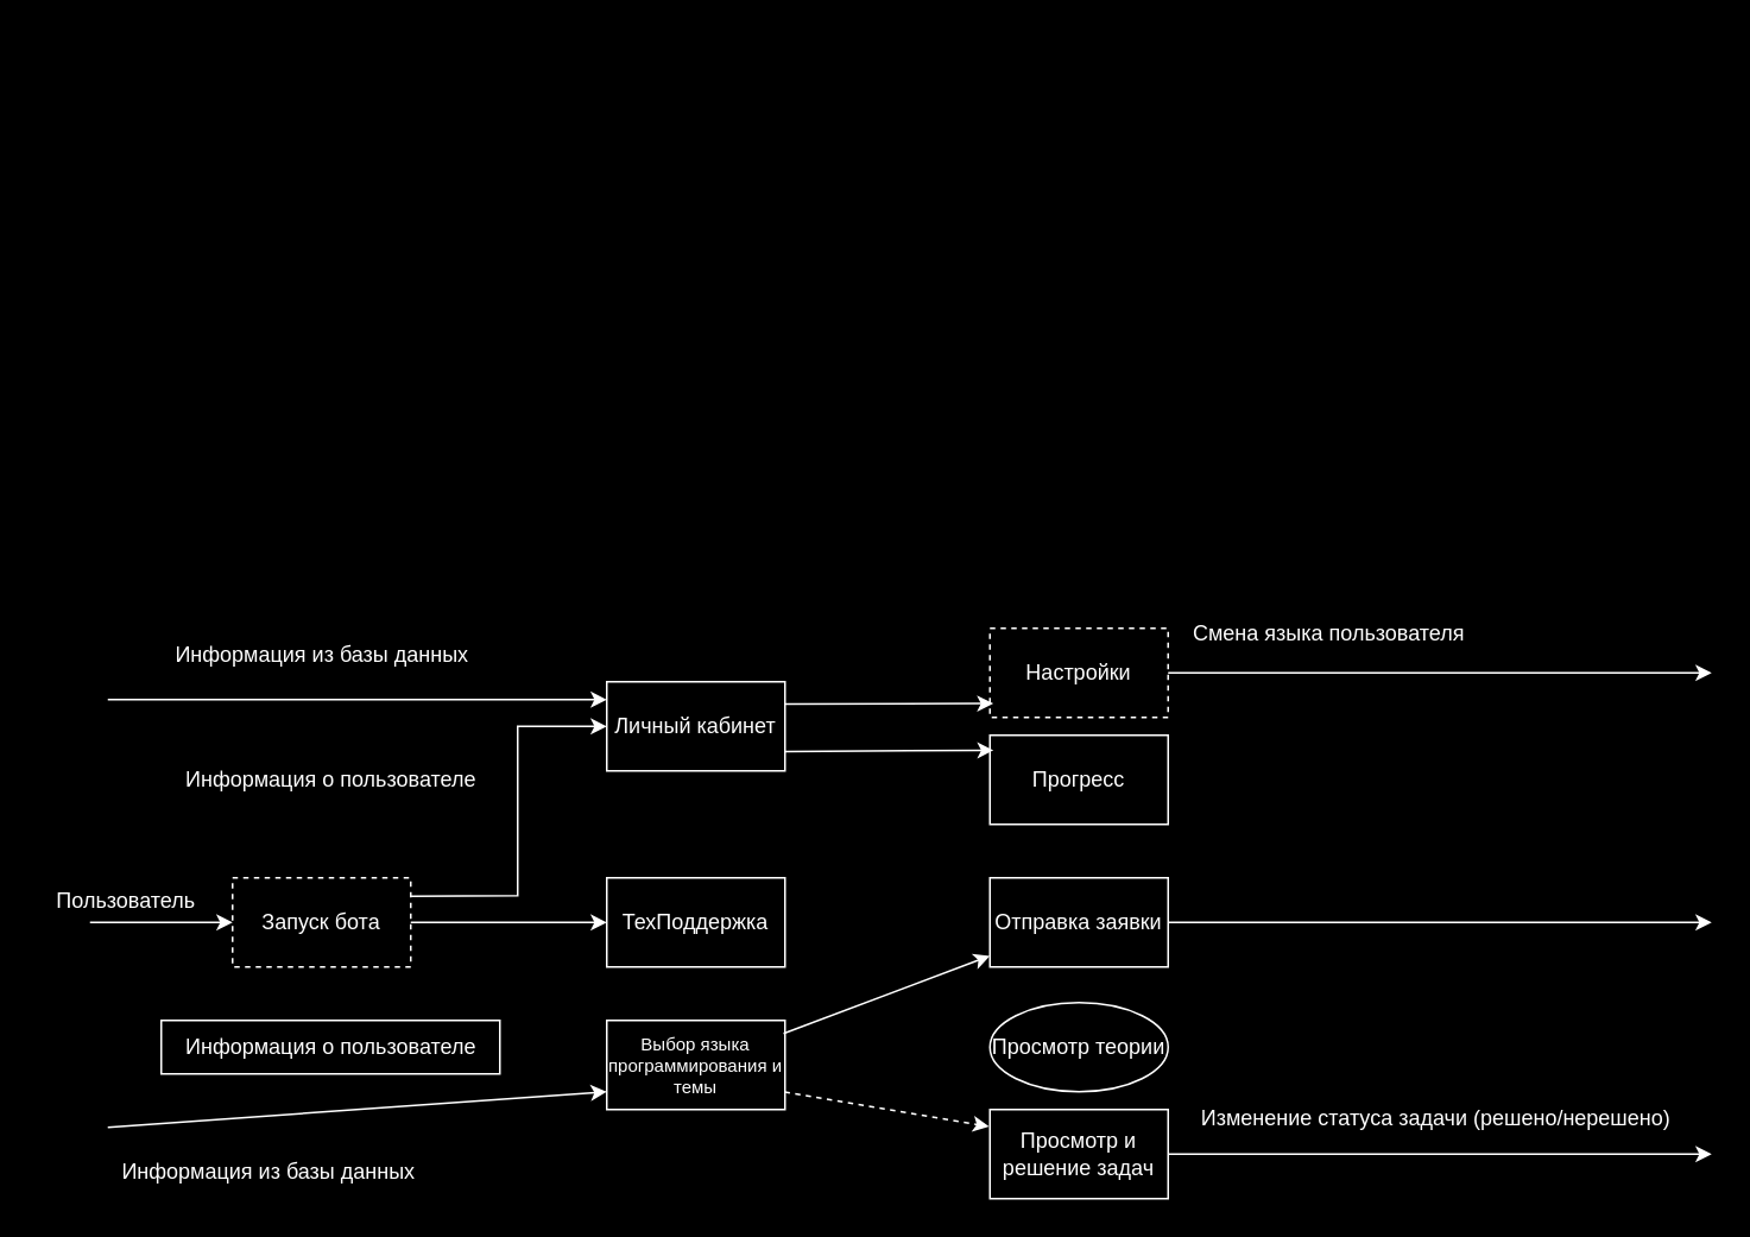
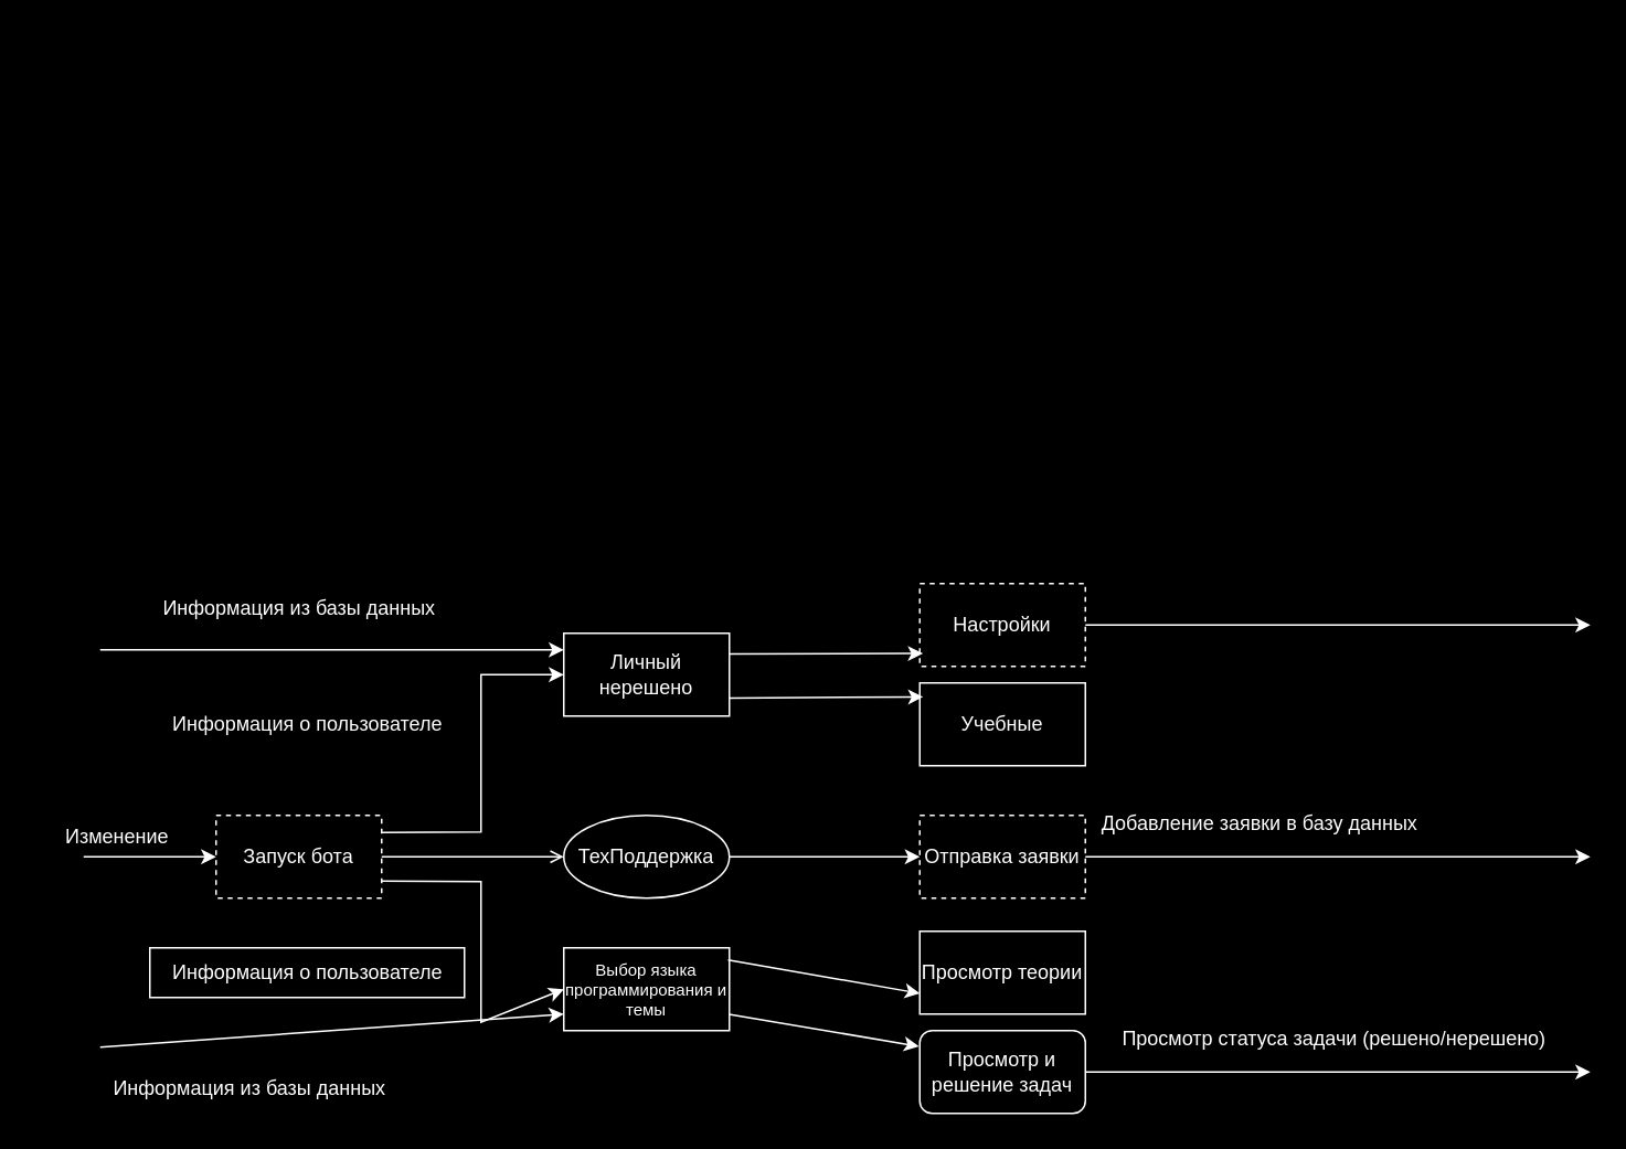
- <mxCell id="33" value="Смена языка пользователя" style="text;html=1;align=center;verticalAlign=middle;resizable=0;points=[];autosize=1;strokeColor=none;fillColor=none;fontColor=#FFFFFF;labelBackgroundColor=none;" vertex="1" parent="1"><mxGeometry x="655" y="340" width="180" height="30" as="geometry" /></mxCell>
- <mxCell id="8" value="Личный кабинет" style="rounded=0;whiteSpace=wrap;html=1;fontColor=#FFFFFF;labelBackgroundColor=none;strokeColor=#FFFFFF;fillColor=#000000;" vertex="1" parent="1"><mxGeometry x="340" y="382" width="100" height="50" as="geometry" /></mxCell>
+ <mxCell id="8" value="Личный нерешено" style="rounded=0;whiteSpace=wrap;html=1;fontColor=#FFFFFF;labelBackgroundColor=none;strokeColor=#FFFFFF;fillColor=#000000;" vertex="1" parent="1"><mxGeometry x="340" y="382" width="100" height="50" as="geometry" /></mxCell>
- <mxCell id="14" value="Прогресс" style="rounded=0;whiteSpace=wrap;html=1;fontColor=#FFFFFF;labelBackgroundColor=none;strokeColor=#FFFFFF;fillColor=#000000;" vertex="1" parent="1"><mxGeometry x="555" y="412" width="100" height="50" as="geometry" /></mxCell>
+ <mxCell id="14" value="Учебные" style="rounded=0;whiteSpace=wrap;html=1;fontColor=#FFFFFF;labelBackgroundColor=none;strokeColor=#FFFFFF;fillColor=#000000;" vertex="1" parent="1"><mxGeometry x="555" y="412" width="100" height="50" as="geometry" /></mxCell>
+ <mxCell id="31" value="Добавление заявки в базу данных" style="text;html=1;align=center;verticalAlign=middle;resizable=0;points=[];autosize=1;strokeColor=none;fillColor=none;fontColor=#FFFFFF;labelBackgroundColor=none;" vertex="1" parent="1"><mxGeometry x="655" y="482" width="210" height="30" as="geometry" /></mxCell>
- <mxCell id="20" value="Пользователь" style="text;html=1;align=center;verticalAlign=middle;resizable=0;points=[];autosize=1;strokeColor=none;fillColor=none;fontColor=#FFFFFF;labelBackgroundColor=none;" vertex="1" parent="1"><mxGeometry x="20" y="490" width="100" height="30" as="geometry" /></mxCell>
+ <mxCell id="20" value="Изменение" style="text;html=1;align=center;verticalAlign=middle;resizable=0;points=[];autosize=1;strokeColor=none;fillColor=none;fontColor=#FFFFFF;labelBackgroundColor=none;" vertex="1" parent="1"><mxGeometry x="20" y="490" width="100" height="30" as="geometry" /></mxCell>
- <mxCell id="16" value="" style="endArrow=classic;html=1;rounded=0;exitX=1;exitY=0.5;exitDx=0;exitDy=0;entryX=0;entryY=0.5;entryDx=0;entryDy=0;fontColor=#FFFFFF;labelBackgroundColor=none;strokeColor=#FFFFFF;" edge="1" parent="1" source="7" target="9"><mxGeometry width="50" height="50" relative="1" as="geometry"><mxPoint x="260" y="552" as="sourcePoint" /><mxPoint x="310" y="502" as="targetPoint" /></mxGeometry></mxCell>
+ <mxCell id="16" value="" style="endArrow=open;html=1;rounded=0;exitX=1;exitY=0.5;exitDx=0;exitDy=0;entryX=0;entryY=0.5;entryDx=0;entryDy=0;fontColor=#FFFFFF;labelBackgroundColor=none;strokeColor=#FFFFFF;" edge="1" parent="1" source="7" target="9"><mxGeometry width="50" height="50" relative="1" as="geometry"><mxPoint x="260" y="552" as="sourcePoint" /><mxPoint x="310" y="502" as="targetPoint" /></mxGeometry></mxCell>
- <mxCell id="9" value="ТехПоддержка" style="rounded=0;whiteSpace=wrap;html=1;fontColor=#FFFFFF;labelBackgroundColor=none;strokeColor=#FFFFFF;fillColor=#000000;" vertex="1" parent="1"><mxGeometry x="340" y="492" width="100" height="50" as="geometry" /></mxCell>
+ <mxCell id="9" value="ТехПоддержка" style="ellipse;whiteSpace=wrap;html=1;fontColor=#FFFFFF;labelBackgroundColor=none;strokeColor=#FFFFFF;fillColor=#000000;" vertex="1" parent="1"><mxGeometry x="340" y="492" width="100" height="50" as="geometry" /></mxCell>
+ <mxCell id="24" value="" style="endArrow=classic;html=1;rounded=0;exitX=1;exitY=0.5;exitDx=0;exitDy=0;entryX=0;entryY=0.5;entryDx=0;entryDy=0;fontColor=#FFFFFF;labelBackgroundColor=none;strokeColor=#FFFFFF;" edge="1" parent="1" source="9" target="15"><mxGeometry width="50" height="50" relative="1" as="geometry"><mxPoint x="480" y="542" as="sourcePoint" /><mxPoint x="530" y="492" as="targetPoint" /></mxGeometry></mxCell>
- <mxCell id="15" value="Отправка заявки" style="rounded=0;whiteSpace=wrap;html=1;fontColor=#FFFFFF;labelBackgroundColor=none;strokeColor=#FFFFFF;fillColor=#000000;" vertex="1" parent="1"><mxGeometry x="555" y="492" width="100" height="50" as="geometry" /></mxCell>
+ <mxCell id="15" value="Отправка заявки" style="rounded=0;whiteSpace=wrap;html=1;fontColor=#FFFFFF;labelBackgroundColor=none;strokeColor=#FFFFFF;fillColor=#000000;dashed=1;" vertex="1" parent="1"><mxGeometry x="555" y="492" width="100" height="50" as="geometry" /></mxCell>
+ <mxCell id="18" value="" style="endArrow=classic;html=1;rounded=0;exitX=0.996;exitY=0.794;exitDx=0;exitDy=0;entryX=0;entryY=0.5;entryDx=0;entryDy=0;exitPerimeter=0;fontColor=#FFFFFF;labelBackgroundColor=none;strokeColor=#FFFFFF;" edge="1" parent="1" source="7" target="10"><mxGeometry width="50" height="50" relative="1" as="geometry"><mxPoint x="240" y="602" as="sourcePoint" /><mxPoint x="290" y="552" as="targetPoint" /><Array as="points"><mxPoint x="290" y="532" /><mxPoint x="290" y="617" /></Array></mxGeometry></mxCell>
- <mxCell id="27" value="" style="endArrow=classic;html=1;rounded=0;exitX=0.992;exitY=0.147;exitDx=0;exitDy=0;exitPerimeter=0;fontColor=#FFFFFF;labelBackgroundColor=none;strokeColor=#FFFFFF;" edge="1" parent="1" source="10" target="15"><mxGeometry width="50" height="50" relative="1" as="geometry"><mxPoint x="480" y="642" as="sourcePoint" /><mxPoint x="530" y="592" as="targetPoint" /></mxGeometry></mxCell>
+ <mxCell id="27" value="" style="endArrow=classic;html=1;rounded=0;entryX=0;entryY=0.75;entryDx=0;entryDy=0;exitX=0.992;exitY=0.147;exitDx=0;exitDy=0;exitPerimeter=0;fontColor=#FFFFFF;labelBackgroundColor=none;strokeColor=#FFFFFF;" edge="1" parent="1" source="10" target="11"><mxGeometry width="50" height="50" relative="1" as="geometry"><mxPoint x="480" y="642" as="sourcePoint" /><mxPoint x="530" y="592" as="targetPoint" /></mxGeometry></mxCell>
- <mxCell id="11" value="Просмотр теории" style="ellipse;whiteSpace=wrap;html=1;fontColor=#FFFFFF;labelBackgroundColor=none;strokeColor=#FFFFFF;fillColor=#000000;" vertex="1" parent="1"><mxGeometry x="555" y="562" width="100" height="50" as="geometry" /></mxCell>
+ <mxCell id="11" value="Просмотр теории" style="rounded=0;whiteSpace=wrap;html=1;fontColor=#FFFFFF;labelBackgroundColor=none;strokeColor=#FFFFFF;fillColor=#000000;" vertex="1" parent="1"><mxGeometry x="555" y="562" width="100" height="50" as="geometry" /></mxCell>
- <mxCell id="28" value="" style="endArrow=classic;html=1;rounded=0;exitX=0.998;exitY=0.802;exitDx=0;exitDy=0;exitPerimeter=0;entryX=-0.005;entryY=0.191;entryDx=0;entryDy=0;entryPerimeter=0;fontColor=#FFFFFF;labelBackgroundColor=none;strokeColor=#FFFFFF;dashed=1;" edge="1" parent="1" source="10" target="12"><mxGeometry width="50" height="50" relative="1" as="geometry"><mxPoint x="480" y="682" as="sourcePoint" /><mxPoint x="530" y="632" as="targetPoint" /></mxGeometry></mxCell>
+ <mxCell id="28" value="" style="endArrow=classic;html=1;rounded=0;exitX=0.998;exitY=0.802;exitDx=0;exitDy=0;exitPerimeter=0;entryX=-0.005;entryY=0.191;entryDx=0;entryDy=0;entryPerimeter=0;fontColor=#FFFFFF;labelBackgroundColor=none;strokeColor=#FFFFFF;" edge="1" parent="1" source="10" target="12"><mxGeometry width="50" height="50" relative="1" as="geometry"><mxPoint x="480" y="682" as="sourcePoint" /><mxPoint x="530" y="632" as="targetPoint" /></mxGeometry></mxCell>
- <mxCell id="37" value="Изменение статуса задачи (решено/нерешено)" style="text;html=1;align=center;verticalAlign=middle;resizable=0;points=[];autosize=1;strokeColor=none;fillColor=none;fontColor=#FFFFFF;" vertex="1" parent="1"><mxGeometry x="660" y="612" width="290" height="30" as="geometry" /></mxCell>
+ <mxCell id="37" value="Просмотр статуса задачи (решено/нерешено)" style="text;html=1;align=center;verticalAlign=middle;resizable=0;points=[];autosize=1;strokeColor=none;fillColor=none;fontColor=#FFFFFF;" vertex="1" parent="1"><mxGeometry x="660" y="612" width="290" height="30" as="geometry" /></mxCell>
- <mxCell id="12" value="Просмотр и решение задач" style="rounded=0;whiteSpace=wrap;html=1;fontColor=#FFFFFF;labelBackgroundColor=none;strokeColor=#FFFFFF;fillColor=#000000;" vertex="1" parent="1"><mxGeometry x="555" y="622" width="100" height="50" as="geometry" /></mxCell>
+ <mxCell id="12" value="Просмотр и решение задач" style="whiteSpace=wrap;html=1;fontColor=#FFFFFF;labelBackgroundColor=none;strokeColor=#FFFFFF;fillColor=#000000;rounded=1;" vertex="1" parent="1"><mxGeometry x="555" y="622" width="100" height="50" as="geometry" /></mxCell>
